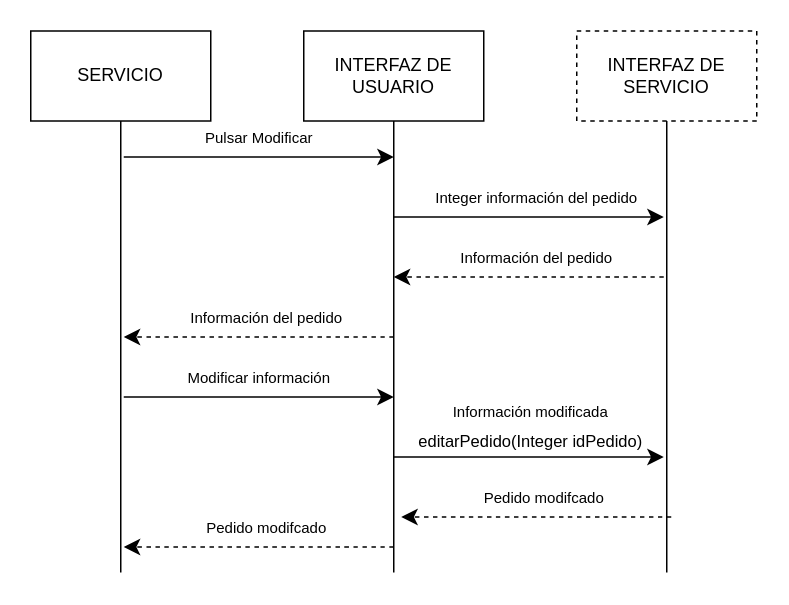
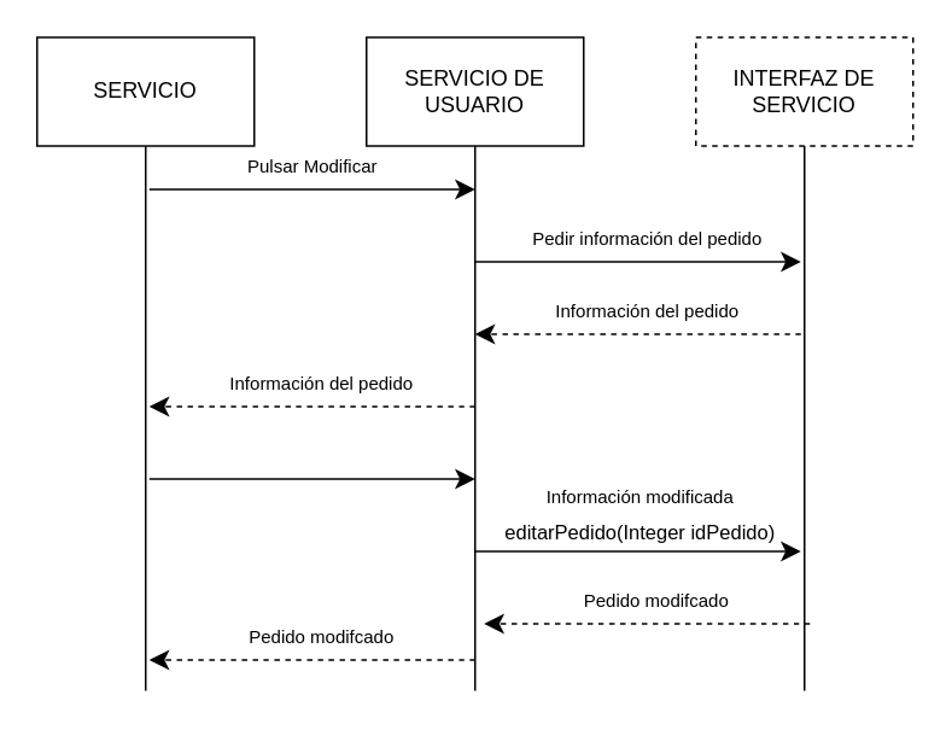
- <mxCell id="5" value="INTERFAZ DE USUARIO" style="rounded=0;whiteSpace=wrap;html=1;" parent="1" vertex="1"><mxGeometry x="202" y="20" width="120" height="60" as="geometry" /></mxCell>
+ <mxCell id="5" value="SERVICIO DE USUARIO" style="rounded=0;whiteSpace=wrap;html=1;" parent="1" vertex="1"><mxGeometry x="202" y="20" width="120" height="60" as="geometry" /></mxCell>
- <mxCell id="11" value="&lt;span style=&quot;font-size: 10px;&quot;&gt;Integer información del pedido&lt;/span&gt;" style="text;html=1;align=center;verticalAlign=middle;resizable=0;points=[];autosize=1;strokeColor=none;fillColor=none;fontSize=16;" parent="1" vertex="1"><mxGeometry x="282" y="114" width="150" height="30" as="geometry" /></mxCell>
+ <mxCell id="11" value="&lt;span style=&quot;font-size: 10px;&quot;&gt;Pedir información del pedido&lt;/span&gt;" style="text;html=1;align=center;verticalAlign=middle;resizable=0;points=[];autosize=1;strokeColor=none;fillColor=none;fontSize=16;" parent="1" vertex="1"><mxGeometry x="282" y="114" width="150" height="30" as="geometry" /></mxCell>
- <mxCell id="17" value="&lt;font style=&quot;font-size: 10px;&quot;&gt;Modificar información&lt;/font&gt;" style="text;html=1;align=center;verticalAlign=middle;resizable=0;points=[];autosize=1;strokeColor=none;fillColor=none;fontSize=16;" parent="1" vertex="1"><mxGeometry x="112" y="234" width="120" height="30" as="geometry" /></mxCell>
